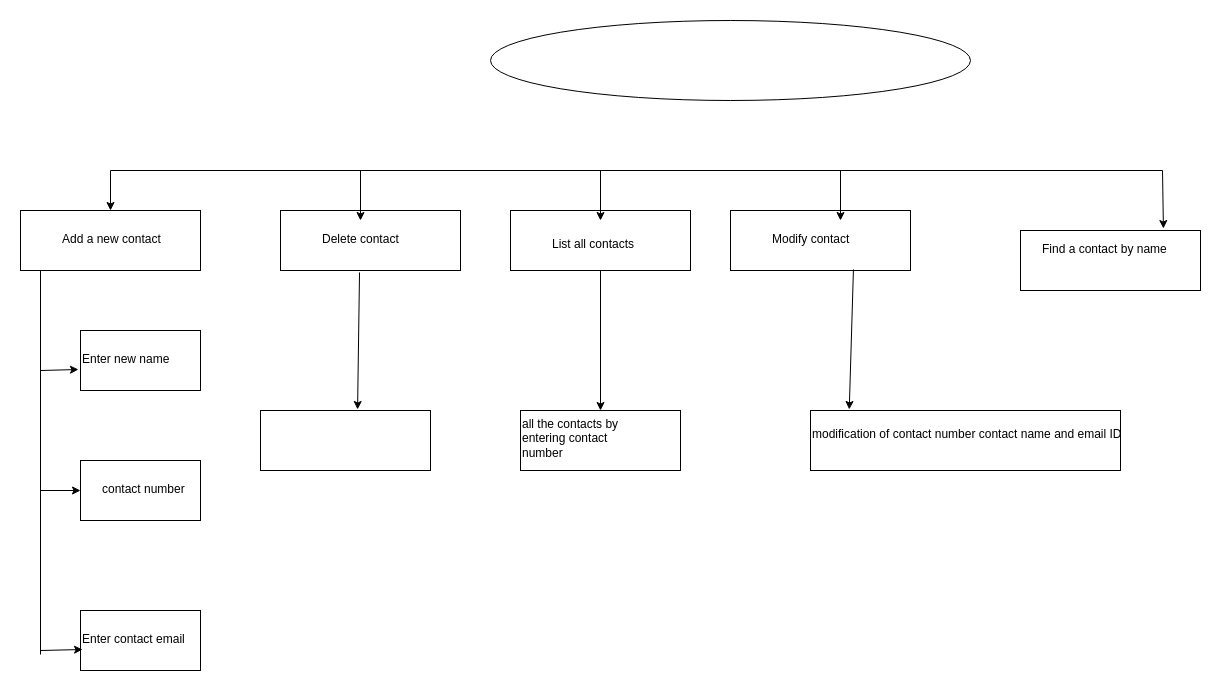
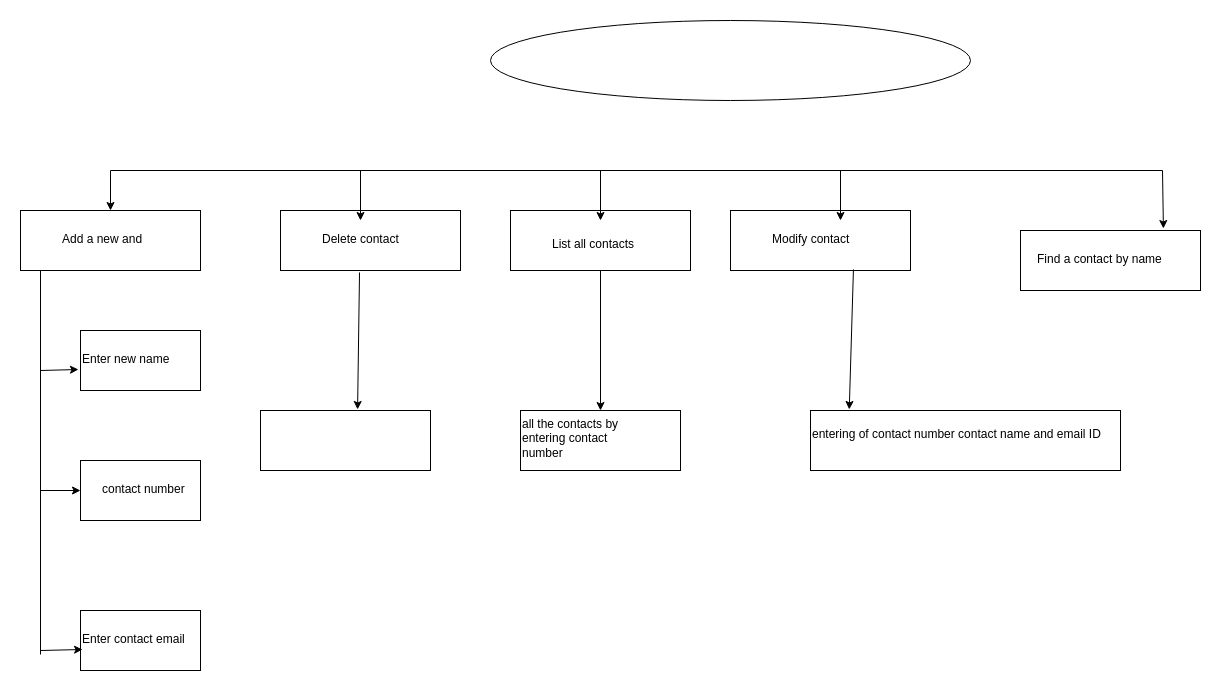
- <mxCell id="24" value="Add a new contact" style="text;whiteSpace=wrap;html=1;" parent="1" vertex="1"><mxGeometry x="60" y="225" width="120" height="30" as="geometry" /></mxCell>
+ <mxCell id="24" value="Add a new and" style="text;whiteSpace=wrap;html=1;" parent="1" vertex="1"><mxGeometry x="60" y="225" width="120" height="30" as="geometry" /></mxCell>
- <mxCell id="28" value="Find a contact by name" style="text;whiteSpace=wrap;html=1;" parent="1" vertex="1"><mxGeometry x="1040" y="235" width="150" height="30" as="geometry" /></mxCell>
+ <mxCell id="28" value="Find a contact by name" style="text;whiteSpace=wrap;html=1;" parent="1" vertex="1"><mxGeometry x="1035" y="245" width="150" height="30" as="geometry" /></mxCell>
- <mxCell id="36" value="modification of contact number contact name and email ID" style="text;whiteSpace=wrap;html=1;" parent="1" vertex="1"><mxGeometry x="810" y="420" width="340" height="30" as="geometry" /></mxCell>
+ <mxCell id="36" value="entering of contact number contact name and email ID" style="text;whiteSpace=wrap;html=1;" parent="1" vertex="1"><mxGeometry x="810" y="420" width="340" height="30" as="geometry" /></mxCell>
